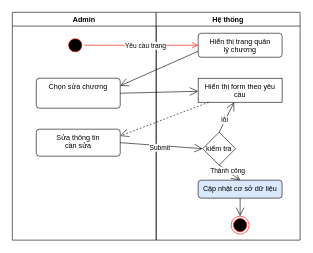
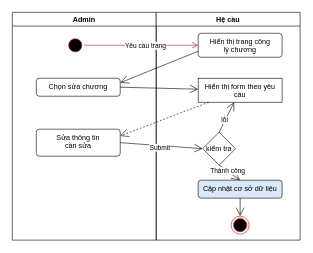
- <mxCell id="6" value="Hệ thống" style="swimlane;" parent="1" vertex="1"><mxGeometry x="260" y="20" width="240" height="380" as="geometry" /></mxCell>
+ <mxCell id="6" value="Hệ cầu" style="swimlane;" parent="1" vertex="1"><mxGeometry x="260" y="20" width="240" height="380" as="geometry" /></mxCell>
- <mxCell id="7" value="Hiển thị trang quản&lt;div&gt;lý chương&lt;/div&gt;&lt;div&gt;&lt;br&gt;&lt;/div&gt;" style="html=1;align=center;verticalAlign=top;rounded=1;absoluteArcSize=1;arcSize=10;dashed=0;whiteSpace=wrap;" parent="6" vertex="1"><mxGeometry x="70" y="35" width="140" height="40" as="geometry" /></mxCell>
+ <mxCell id="7" value="Hiển thị trang công&lt;div&gt;lý chương&lt;/div&gt;&lt;div&gt;&lt;br&gt;&lt;/div&gt;" style="html=1;align=center;verticalAlign=top;rounded=1;absoluteArcSize=1;arcSize=10;dashed=0;whiteSpace=wrap;" parent="6" vertex="1"><mxGeometry x="70" y="35" width="140" height="40" as="geometry" /></mxCell>
- <mxCell id="4" value="Chọn sửa chương&lt;br&gt;&lt;div&gt;&lt;br&gt;&lt;/div&gt;" style="html=1;align=center;verticalAlign=top;rounded=1;absoluteArcSize=1;arcSize=10;dashed=0;whiteSpace=wrap;" parent="2" vertex="1"><mxGeometry x="40" y="110" width="140" height="50" as="geometry" /></mxCell>
+ <mxCell id="4" value="Chọn sửa chương&lt;br&gt;&lt;div&gt;&lt;br&gt;&lt;/div&gt;" style="html=1;align=center;verticalAlign=top;rounded=1;absoluteArcSize=1;arcSize=10;dashed=0;whiteSpace=wrap;" parent="2" vertex="1"><mxGeometry x="40" y="110" width="140" height="30" as="geometry" /></mxCell>
